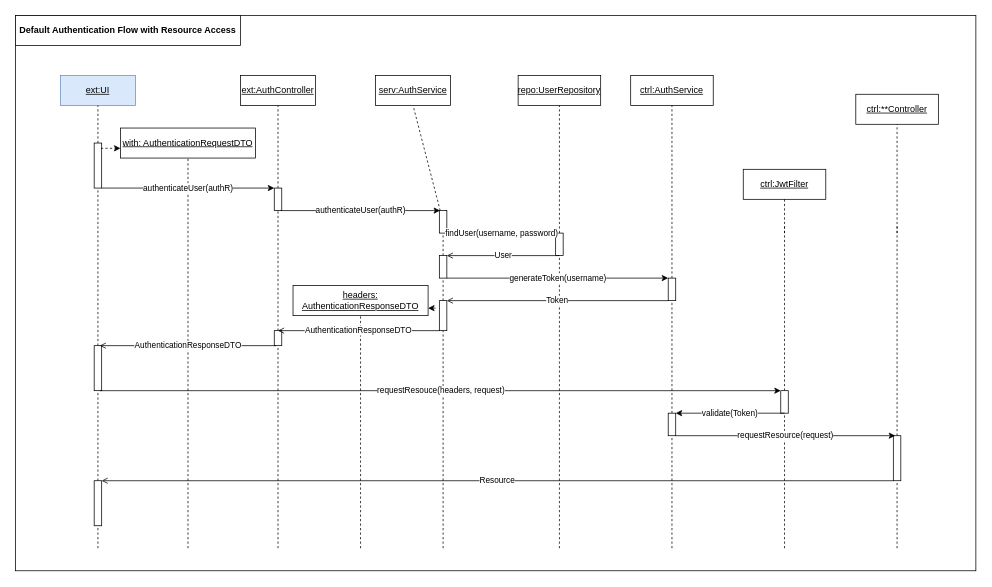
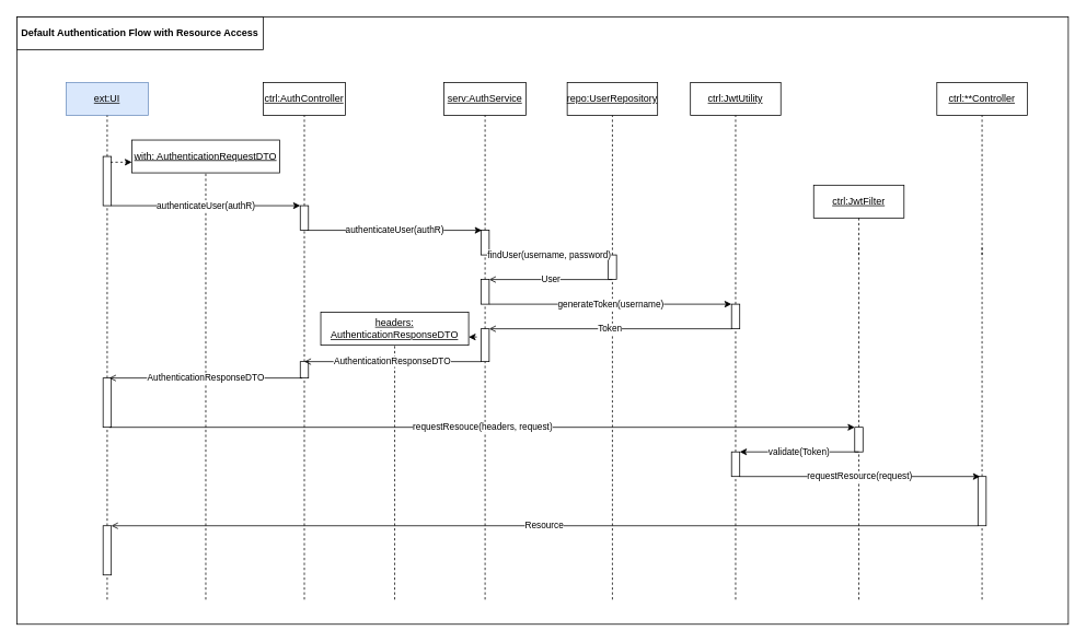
- <mxCell id="5" value="&lt;u&gt;ext:AuthController&lt;/u&gt;" style="rounded=0;whiteSpace=wrap;html=1;" vertex="1" parent="1"><mxGeometry x="320" y="100" width="100" height="40" as="geometry" /></mxCell>
+ <mxCell id="5" value="&lt;u&gt;ctrl:AuthController&lt;/u&gt;" style="rounded=0;whiteSpace=wrap;html=1;" vertex="1" parent="1"><mxGeometry x="320" y="100" width="100" height="40" as="geometry" /></mxCell>
- <mxCell id="6" value="&lt;u&gt;serv:AuthService&lt;/u&gt;" style="rounded=0;whiteSpace=wrap;html=1;" vertex="1" parent="1"><mxGeometry x="500" y="100" width="100" height="40" as="geometry" /></mxCell>
+ <mxCell id="6" value="&lt;u&gt;serv:AuthService&lt;/u&gt;" style="rounded=0;whiteSpace=wrap;html=1;" vertex="1" parent="1"><mxGeometry x="540" y="100" width="100" height="40" as="geometry" /></mxCell>
- <mxCell id="25" value="&lt;u&gt;ctrl:AuthService&lt;/u&gt;" style="rounded=0;whiteSpace=wrap;html=1;" vertex="1" parent="1"><mxGeometry x="840" y="100" width="110" height="40" as="geometry" /></mxCell>
+ <mxCell id="25" value="&lt;u&gt;ctrl:JwtUtility&lt;/u&gt;" style="rounded=0;whiteSpace=wrap;html=1;" vertex="1" parent="1"><mxGeometry x="840" y="100" width="110" height="40" as="geometry" /></mxCell>
- <mxCell id="29" value="&lt;u&gt;ctrl:**Controller&lt;/u&gt;" style="rounded=0;whiteSpace=wrap;html=1;" vertex="1" parent="1"><mxGeometry x="1140" y="125" width="110" height="40" as="geometry" /></mxCell>
+ <mxCell id="29" value="&lt;u&gt;ctrl:**Controller&lt;/u&gt;" style="rounded=0;whiteSpace=wrap;html=1;" vertex="1" parent="1"><mxGeometry x="1140" y="100" width="110" height="40" as="geometry" /></mxCell>
